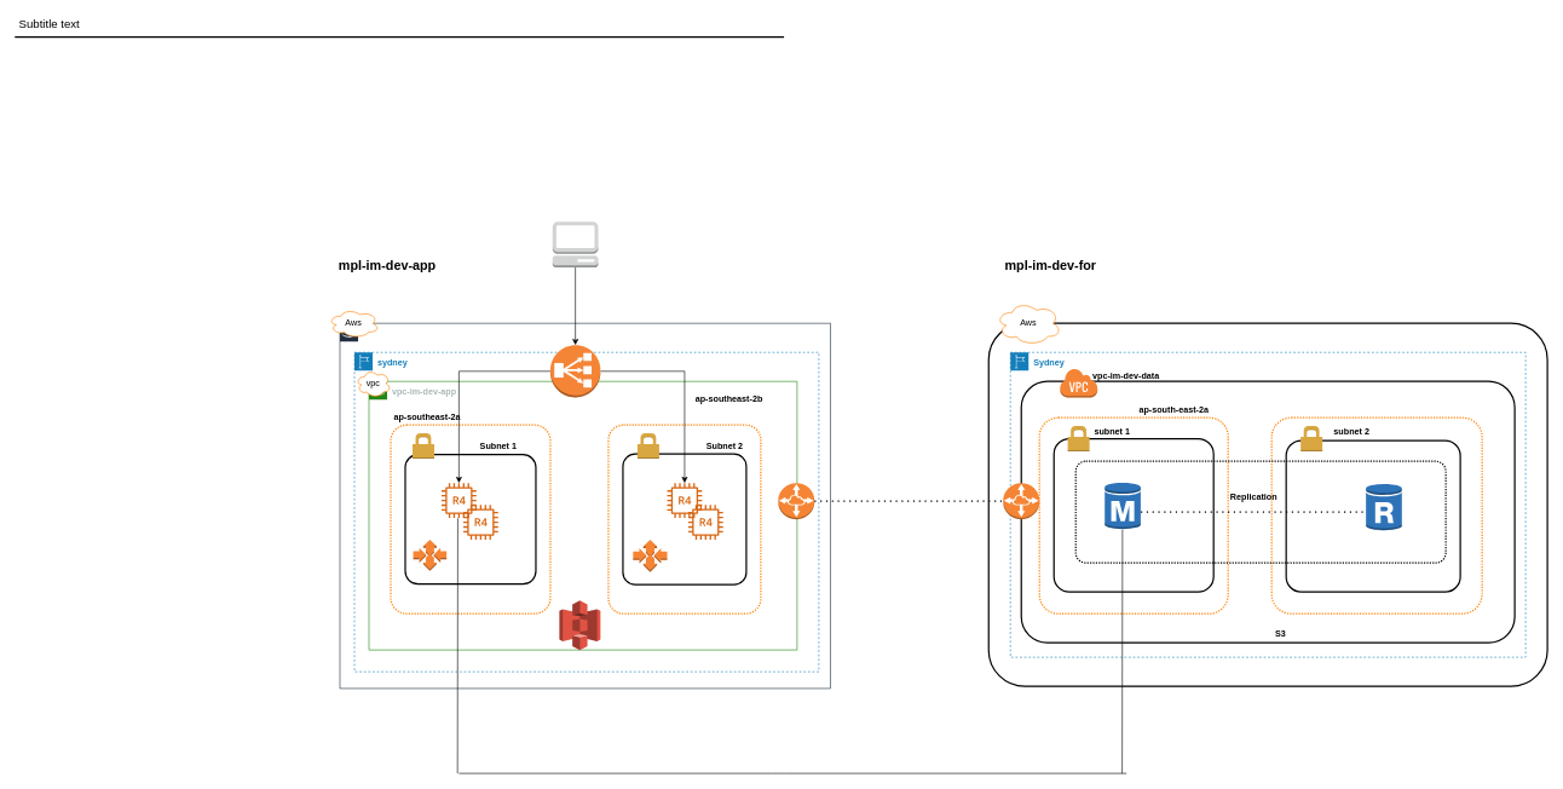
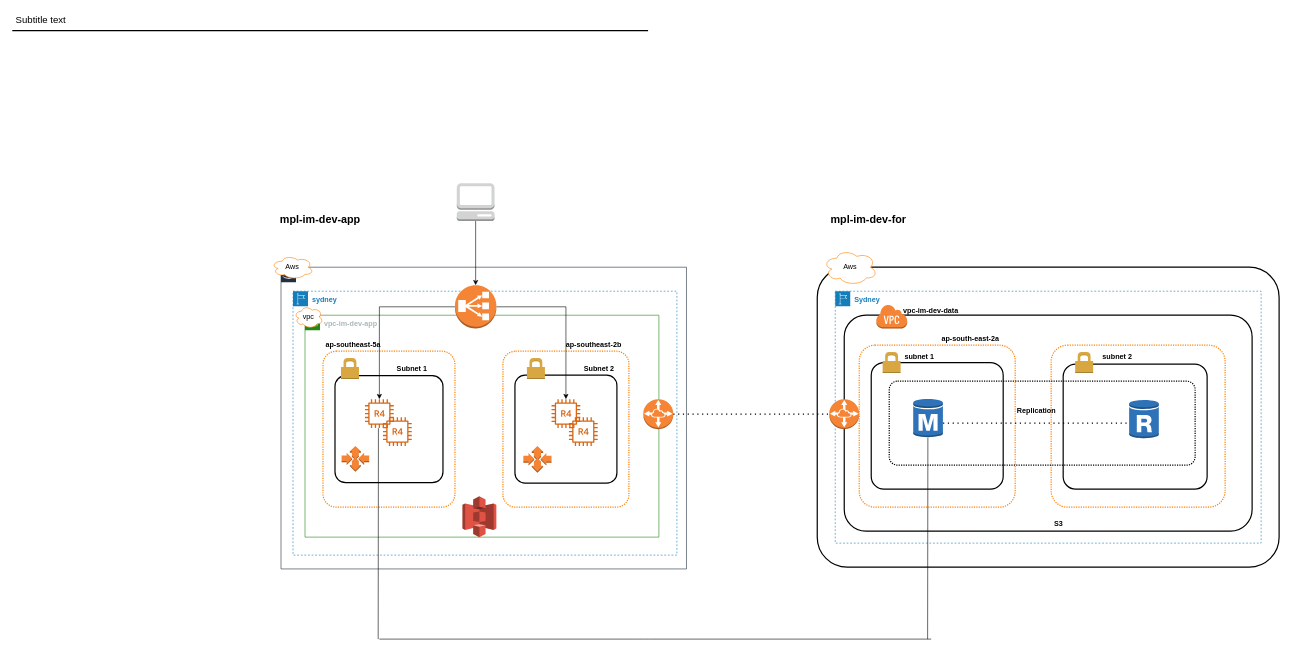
- <mxCell id="11" value="&lt;b&gt;ap-southeast-2b&lt;/b&gt;" style="text;html=1;resizable=0;autosize=1;align=center;verticalAlign=middle;points=[];fillColor=none;strokeColor=none;rounded=0;" parent="1" vertex="1"><mxGeometry x="949" y="540" width="110" height="20" as="geometry" /></mxCell>
+ <mxCell id="11" value="&lt;b&gt;ap-southeast-2b&lt;/b&gt;" style="text;html=1;resizable=0;autosize=1;align=center;verticalAlign=middle;points=[];fillColor=none;strokeColor=none;rounded=0;" parent="1" vertex="1"><mxGeometry x="934" y="565" width="110" height="20" as="geometry" /></mxCell>
- <mxCell id="10" value="&lt;b&gt;ap-southeast-2a&lt;/b&gt;" style="text;html=1;resizable=0;autosize=1;align=center;verticalAlign=middle;points=[];fillColor=none;strokeColor=none;rounded=0;" parent="1" vertex="1"><mxGeometry x="533" y="565" width="110" height="20" as="geometry" /></mxCell>
+ <mxCell id="10" value="&lt;b&gt;ap-southeast-5a&lt;/b&gt;" style="text;html=1;resizable=0;autosize=1;align=center;verticalAlign=middle;points=[];fillColor=none;strokeColor=none;rounded=0;" parent="1" vertex="1"><mxGeometry x="533" y="565" width="110" height="20" as="geometry" /></mxCell>
